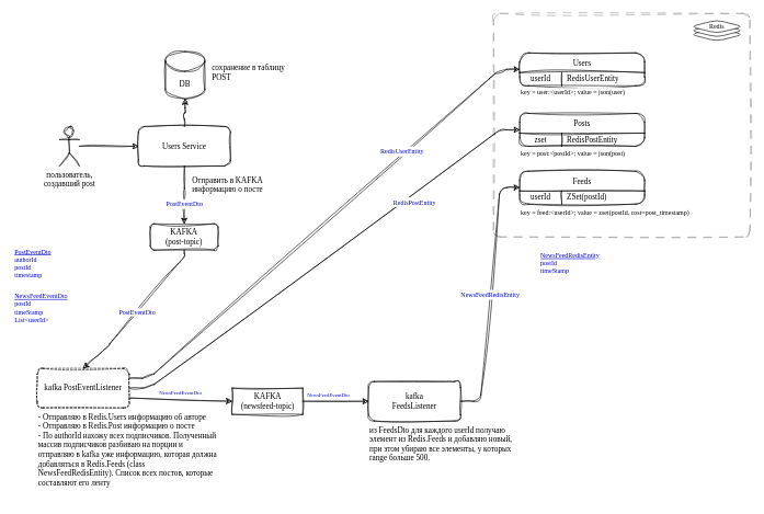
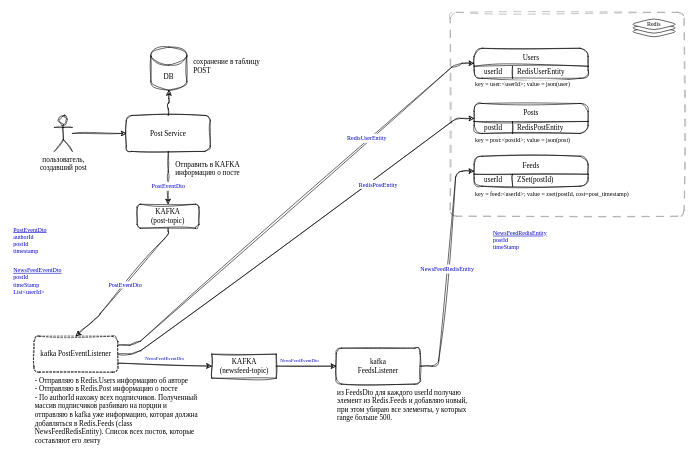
- <mxCell id="24" value="zset" style="shape=partialRectangle;html=1;whiteSpace=wrap;connectable=0;fillColor=none;top=0;left=0;bottom=0;right=0;overflow=hidden;pointerEvents=1;strokeColor=inherit;fontSize=12;rounded=1;align=center;verticalAlign=middle;fontFamily=Excalifont;fontColor=default;sketch=1;curveFitting=1;jiggle=2;" parent="23" vertex="1"><mxGeometry width="64" height="20" as="geometry"><mxRectangle width="64" height="20" as="alternateBounds" /></mxGeometry></mxCell>
+ <mxCell id="24" value="postId" style="shape=partialRectangle;html=1;whiteSpace=wrap;connectable=0;fillColor=none;top=0;left=0;bottom=0;right=0;overflow=hidden;pointerEvents=1;strokeColor=inherit;fontSize=12;rounded=1;align=center;verticalAlign=middle;fontFamily=Excalifont;fontColor=default;sketch=1;curveFitting=1;jiggle=2;" parent="23" vertex="1"><mxGeometry width="64" height="20" as="geometry"><mxRectangle width="64" height="20" as="alternateBounds" /></mxGeometry></mxCell>
- <mxCell id="7" value="Users Service" style="rounded=1;whiteSpace=wrap;html=1;strokeColor=default;align=center;verticalAlign=middle;fontFamily=Excalifont;fontSize=12;fontColor=default;fillColor=none;gradientColor=none;glass=0;shadow=0;sketch=1;curveFitting=1;jiggle=2;" parent="1" vertex="1"><mxGeometry x="210" y="192" width="140" height="60" as="geometry" /></mxCell>
+ <mxCell id="7" value="Post Service" style="rounded=1;whiteSpace=wrap;html=1;strokeColor=default;align=center;verticalAlign=middle;fontFamily=Excalifont;fontSize=12;fontColor=default;fillColor=none;gradientColor=none;glass=0;shadow=0;sketch=1;curveFitting=1;jiggle=2;" parent="1" vertex="1"><mxGeometry x="210" y="192" width="140" height="60" as="geometry" /></mxCell>
